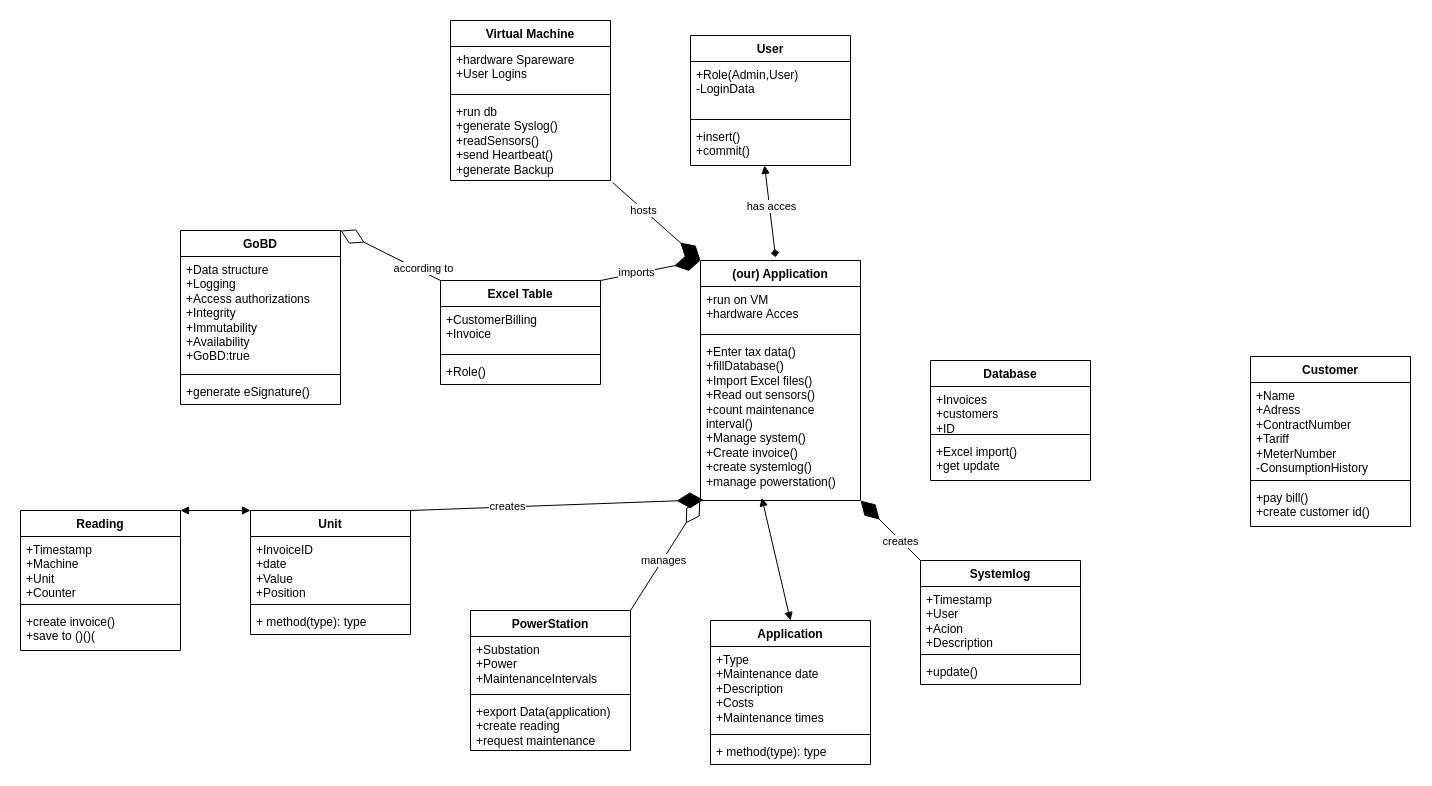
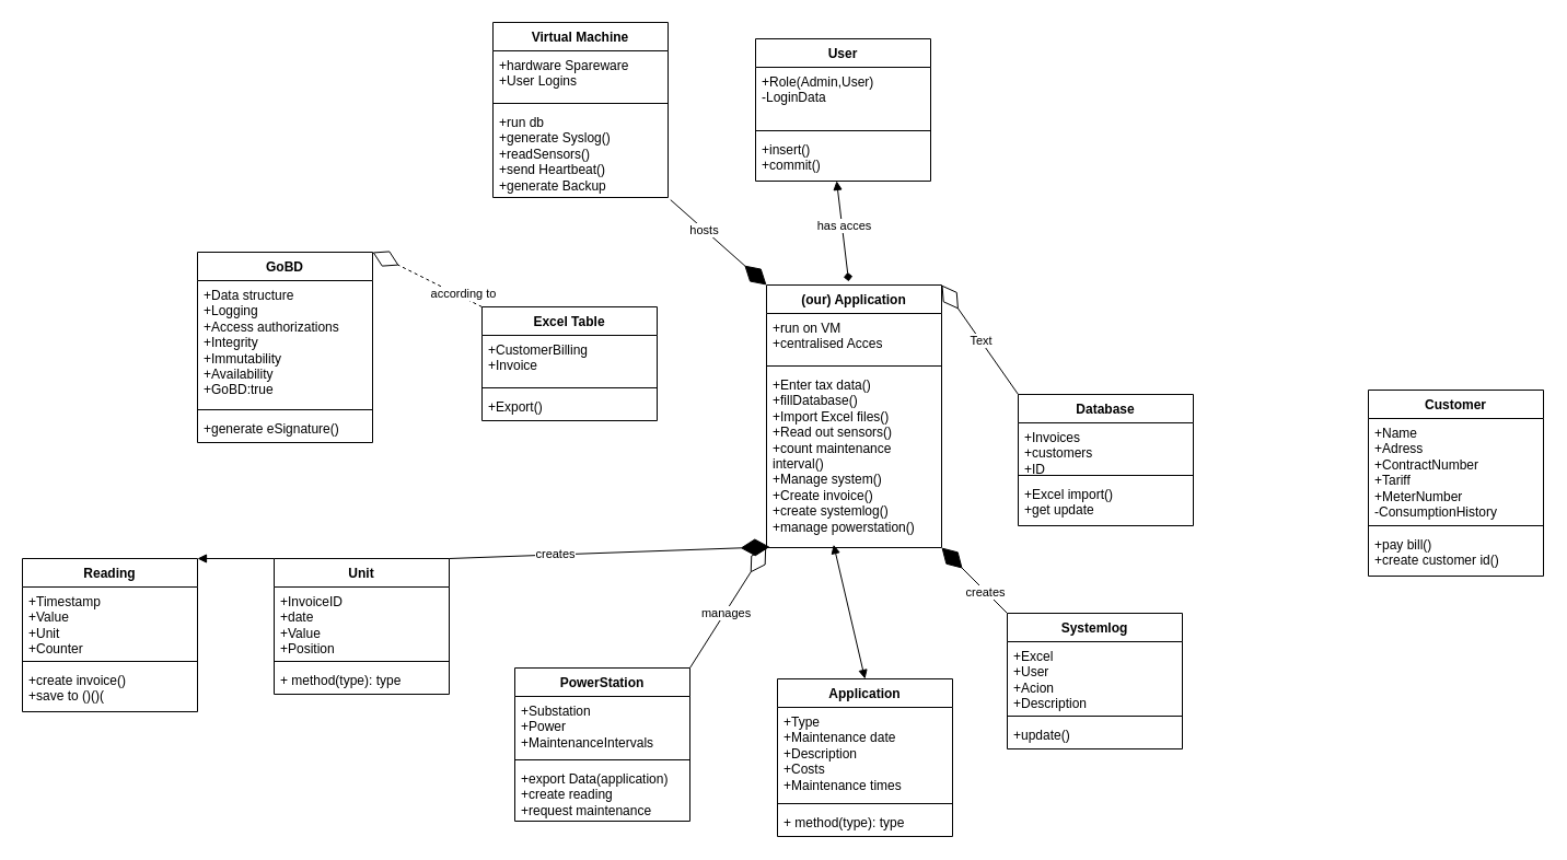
- <mxCell id="60" value="" style="endArrow=diamondThin;endFill=0;endSize=24;html=1;rounded=0;entryX=1;entryY=0;entryDx=0;entryDy=0;exitX=0;exitY=0;exitDx=0;exitDy=0;" edge="1" parent="1" source="46" target="34"><mxGeometry width="160" relative="1" as="geometry"><mxPoint x="380" y="240" as="sourcePoint" /><mxPoint x="540" y="240" as="targetPoint" /></mxGeometry></mxCell>
+ <mxCell id="60" value="" style="endArrow=diamondThin;endFill=0;endSize=24;html=1;rounded=0;entryX=1;entryY=0;entryDx=0;entryDy=0;exitX=0;exitY=0;exitDx=0;exitDy=0;dashed=1;" edge="1" parent="1" source="46" target="34"><mxGeometry width="160" relative="1" as="geometry"><mxPoint x="380" y="240" as="sourcePoint" /><mxPoint x="540" y="240" as="targetPoint" /></mxGeometry></mxCell>
- <mxCell id="62" value="" style="endArrow=diamondThin;endFill=1;endSize=24;html=1;rounded=0;exitX=1;exitY=0;exitDx=0;exitDy=0;entryX=0;entryY=0;entryDx=0;entryDy=0;" edge="1" parent="1" source="46" target="38"><mxGeometry width="160" relative="1" as="geometry"><mxPoint x="460" y="430" as="sourcePoint" /><mxPoint x="630" y="310" as="targetPoint" /></mxGeometry></mxCell>
- <mxCell id="63" value="imports" style="edgeLabel;html=1;align=center;verticalAlign=middle;resizable=0;points=[];" vertex="1" connectable="0" parent="62"><mxGeometry x="-0.293" y="1" relative="1" as="geometry"><mxPoint as="offset" /></mxGeometry></mxCell>
- <mxCell id="39" value="&lt;div&gt;+run on VM&lt;/div&gt;&lt;div&gt;+hardware Acces&lt;br&gt;&lt;/div&gt;" style="text;strokeColor=none;fillColor=none;align=left;verticalAlign=top;spacingLeft=4;spacingRight=4;overflow=hidden;rotatable=0;points=[[0,0.5],[1,0.5]];portConstraint=eastwest;whiteSpace=wrap;html=1;" parent="38" vertex="1"><mxGeometry y="26" width="160" height="44" as="geometry" /></mxCell>
+ <mxCell id="39" value="&lt;div&gt;+run on VM&lt;/div&gt;&lt;div&gt;+centralised Acces&lt;br&gt;&lt;/div&gt;" style="text;strokeColor=none;fillColor=none;align=left;verticalAlign=top;spacingLeft=4;spacingRight=4;overflow=hidden;rotatable=0;points=[[0,0.5],[1,0.5]];portConstraint=eastwest;whiteSpace=wrap;html=1;" parent="38" vertex="1"><mxGeometry y="26" width="160" height="44" as="geometry" /></mxCell>
+ <mxCell id="50" value="" style="endArrow=diamondThin;endFill=0;endSize=24;html=1;rounded=0;exitX=0;exitY=0;exitDx=0;exitDy=0;entryX=1;entryY=0;entryDx=0;entryDy=0;" parent="1" source="26" target="38" edge="1"><mxGeometry width="160" relative="1" as="geometry"><mxPoint x="860" y="510" as="sourcePoint" /><mxPoint x="950" y="250" as="targetPoint" /></mxGeometry></mxCell>
+ <mxCell id="51" value="Text" style="edgeLabel;html=1;align=center;verticalAlign=middle;resizable=0;points=[];" parent="50" vertex="1" connectable="0"><mxGeometry x="-0.004" relative="1" as="geometry"><mxPoint as="offset" /></mxGeometry></mxCell>
- <mxCell id="49" value="+Role()" style="text;strokeColor=none;fillColor=none;align=left;verticalAlign=top;spacingLeft=4;spacingRight=4;overflow=hidden;rotatable=0;points=[[0,0.5],[1,0.5]];portConstraint=eastwest;whiteSpace=wrap;html=1;" parent="46" vertex="1"><mxGeometry y="78" width="160" height="26" as="geometry" /></mxCell>
+ <mxCell id="49" value="+Export()" style="text;strokeColor=none;fillColor=none;align=left;verticalAlign=top;spacingLeft=4;spacingRight=4;overflow=hidden;rotatable=0;points=[[0,0.5],[1,0.5]];portConstraint=eastwest;whiteSpace=wrap;html=1;" parent="46" vertex="1"><mxGeometry y="78" width="160" height="26" as="geometry" /></mxCell>
- <mxCell id="67" value="" style="endArrow=block;startArrow=block;endFill=1;startFill=1;html=1;rounded=0;entryX=0;entryY=0;entryDx=0;entryDy=0;exitX=1;exitY=0;exitDx=0;exitDy=0;" edge="1" parent="1" source="6" target="10"><mxGeometry width="160" relative="1" as="geometry"><mxPoint x="130" y="710" as="sourcePoint" /><mxPoint y="710" as="targetPoint" x="290" /></mxGeometry></mxCell>
+ <mxCell id="67" value="" style="endArrow=none;startArrow=block;endFill=1;startFill=1;html=1;rounded=0;entryX=0;entryY=0;entryDx=0;entryDy=0;exitX=1;exitY=0;exitDx=0;exitDy=0;" edge="1" parent="1" source="6" target="10"><mxGeometry width="160" relative="1" as="geometry"><mxPoint x="130" y="710" as="sourcePoint" /><mxPoint y="710" as="targetPoint" x="290" /></mxGeometry></mxCell>
- <mxCell id="7" value="&lt;div&gt;+Timestamp&lt;/div&gt;&lt;div&gt;+Machine&lt;/div&gt;&lt;div&gt;+Unit&lt;/div&gt;&lt;div&gt;+Counter&lt;br&gt;&lt;/div&gt;" style="text;strokeColor=none;fillColor=none;align=left;verticalAlign=top;spacingLeft=4;spacingRight=4;overflow=hidden;rotatable=0;points=[[0,0.5],[1,0.5]];portConstraint=eastwest;whiteSpace=wrap;html=1;" parent="6" vertex="1"><mxGeometry y="26" width="160" height="64" as="geometry" /></mxCell>
+ <mxCell id="7" value="&lt;div&gt;+Timestamp&lt;/div&gt;&lt;div&gt;+Value&lt;/div&gt;&lt;div&gt;+Unit&lt;/div&gt;&lt;div&gt;+Counter&lt;br&gt;&lt;/div&gt;" style="text;strokeColor=none;fillColor=none;align=left;verticalAlign=top;spacingLeft=4;spacingRight=4;overflow=hidden;rotatable=0;points=[[0,0.5],[1,0.5]];portConstraint=eastwest;whiteSpace=wrap;html=1;" parent="6" vertex="1"><mxGeometry y="26" width="160" height="64" as="geometry" /></mxCell>
- <mxCell id="23" value="&lt;div&gt;+Timestamp&lt;/div&gt;&lt;div&gt;+User&lt;/div&gt;&lt;div&gt;+Acion&lt;/div&gt;&lt;div&gt;+Description&lt;br&gt;&lt;/div&gt;" style="text;strokeColor=none;fillColor=none;align=left;verticalAlign=top;spacingLeft=4;spacingRight=4;overflow=hidden;rotatable=0;points=[[0,0.5],[1,0.5]];portConstraint=eastwest;whiteSpace=wrap;html=1;" parent="22" vertex="1"><mxGeometry y="26" width="160" height="64" as="geometry" /></mxCell>
+ <mxCell id="23" value="&lt;div&gt;+Excel&lt;/div&gt;&lt;div&gt;+User&lt;/div&gt;&lt;div&gt;+Acion&lt;/div&gt;&lt;div&gt;+Description&lt;br&gt;&lt;/div&gt;" style="text;strokeColor=none;fillColor=none;align=left;verticalAlign=top;spacingLeft=4;spacingRight=4;overflow=hidden;rotatable=0;points=[[0,0.5],[1,0.5]];portConstraint=eastwest;whiteSpace=wrap;html=1;" parent="22" vertex="1"><mxGeometry y="26" width="160" height="64" as="geometry" /></mxCell>
